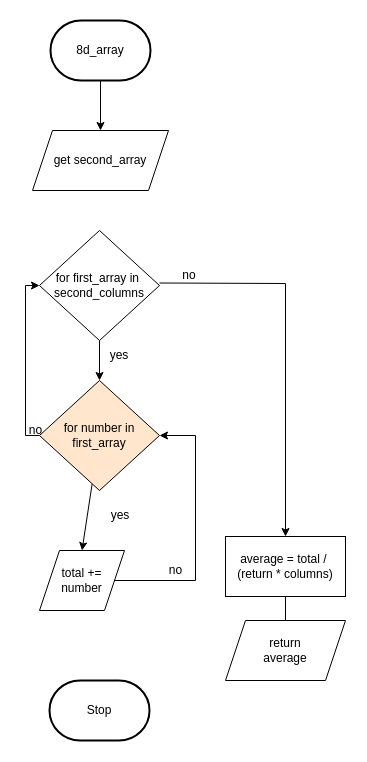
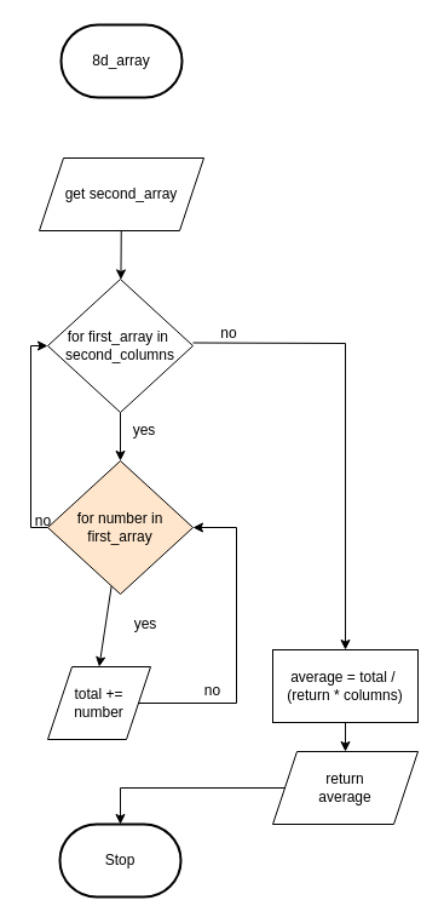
- <mxCell id="2" value="" style="edgeStyle=none;html=1;" parent="1" source="3" target="13" edge="1"><mxGeometry relative="1" as="geometry" /></mxCell>
+ <mxCell id="12" value="" style="edgeStyle=none;html=1;" parent="1" source="13" target="6" edge="1"><mxGeometry relative="1" as="geometry" /></mxCell>
- <mxCell id="20" style="edgeStyle=none;rounded=0;html=1;exitX=0.5;exitY=1;exitDx=0;exitDy=0;entryX=0.5;entryY=0;entryDx=0;entryDy=0;endArrow=none;" parent="1" source="21" target="19" edge="1"><mxGeometry relative="1" as="geometry" /></mxCell>
+ <mxCell id="20" style="edgeStyle=none;rounded=0;html=1;exitX=0.5;exitY=1;exitDx=0;exitDy=0;entryX=0.5;entryY=0;entryDx=0;entryDy=0;" parent="1" source="21" target="19" edge="1"><mxGeometry relative="1" as="geometry" /></mxCell>
+ <mxCell id="18" style="edgeStyle=none;rounded=0;html=1;entryX=0.5;entryY=0;entryDx=0;entryDy=0;entryPerimeter=0;endArrow=classic;endFill=1;" parent="1" source="19" target="4" edge="1"><mxGeometry relative="1" as="geometry"><Array as="points"><mxPoint x="99" y="650" /></Array></mxGeometry></mxCell>
